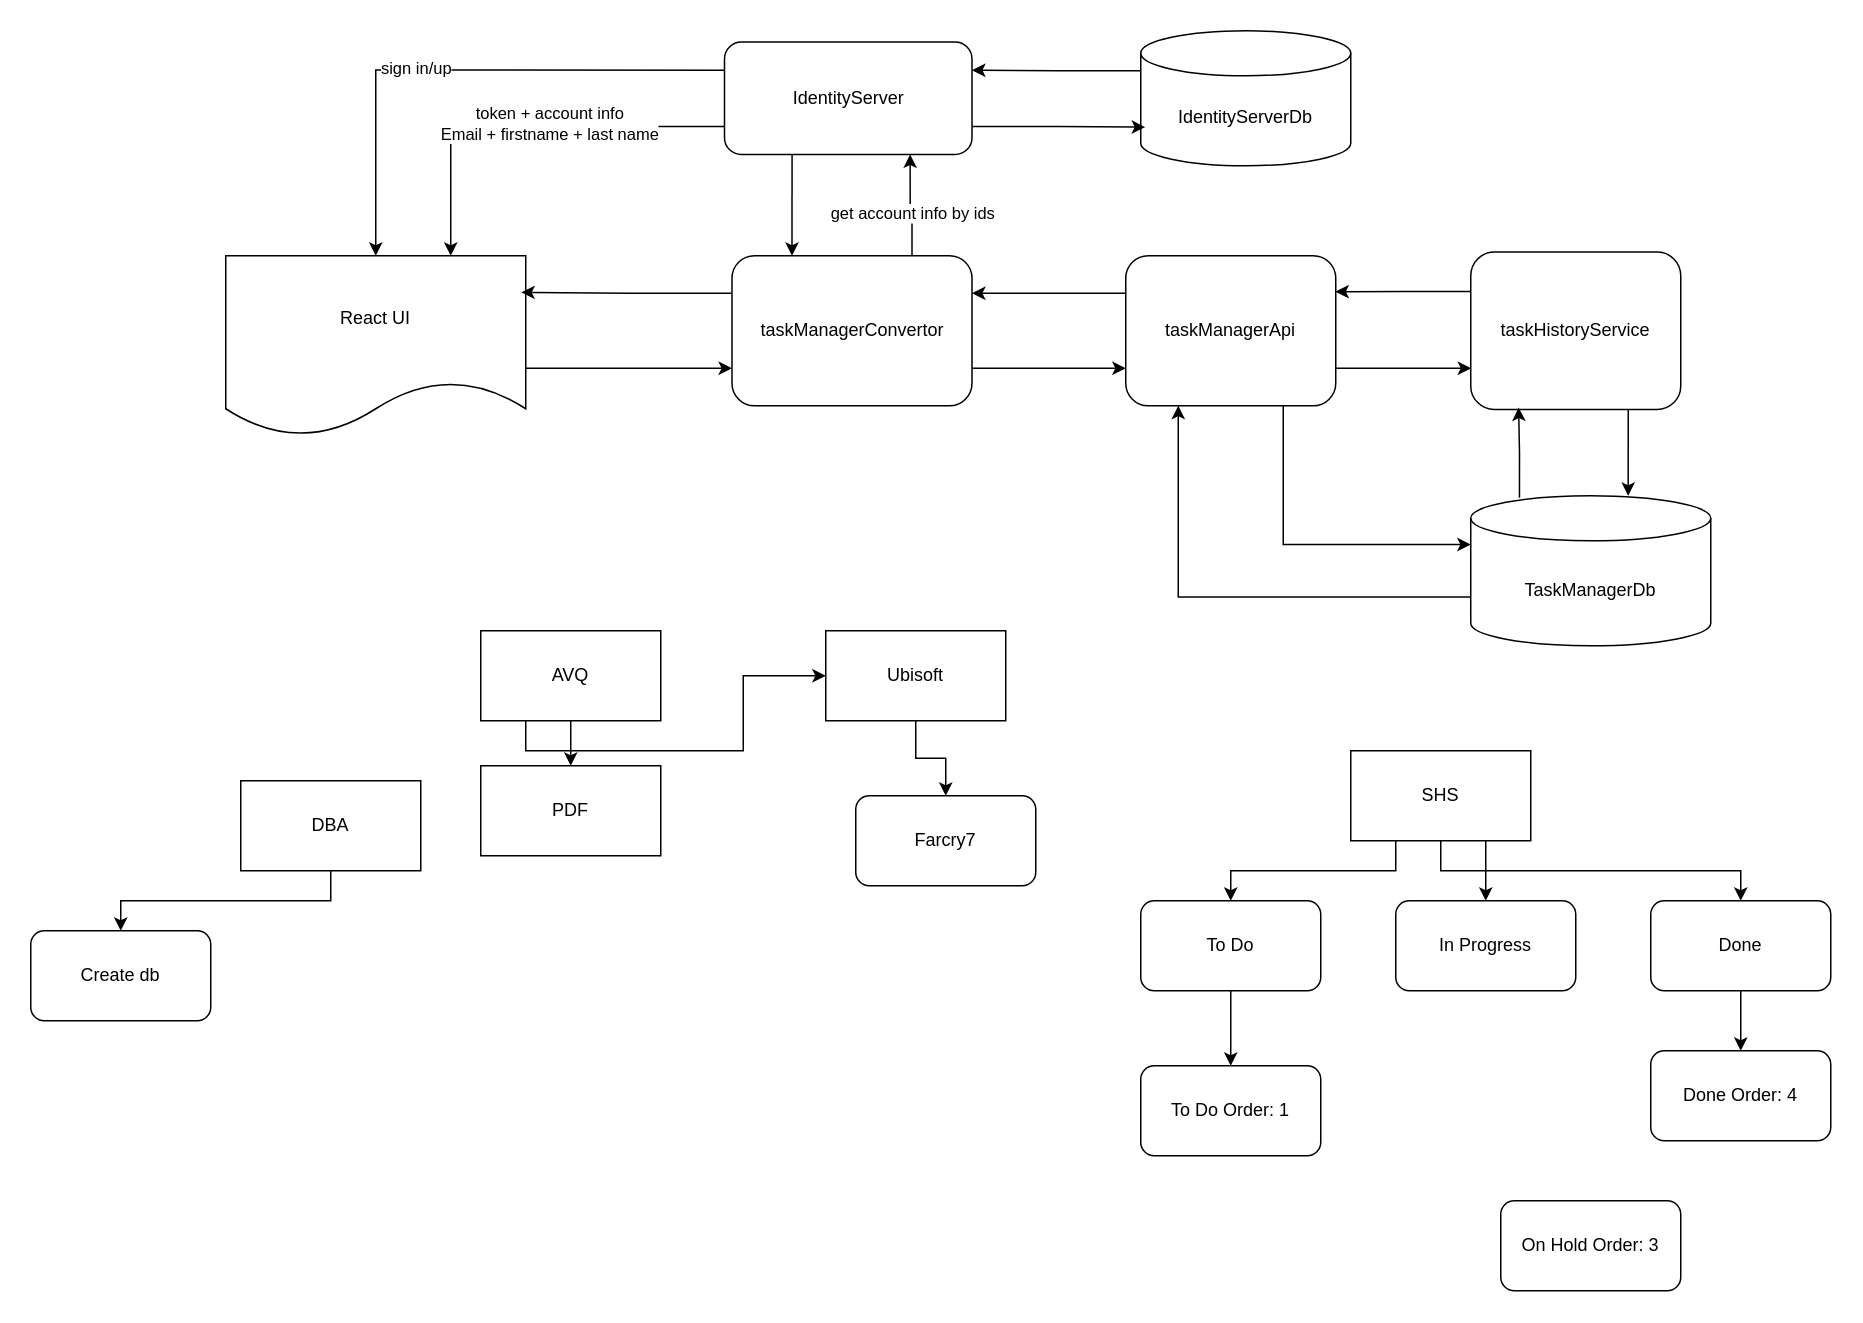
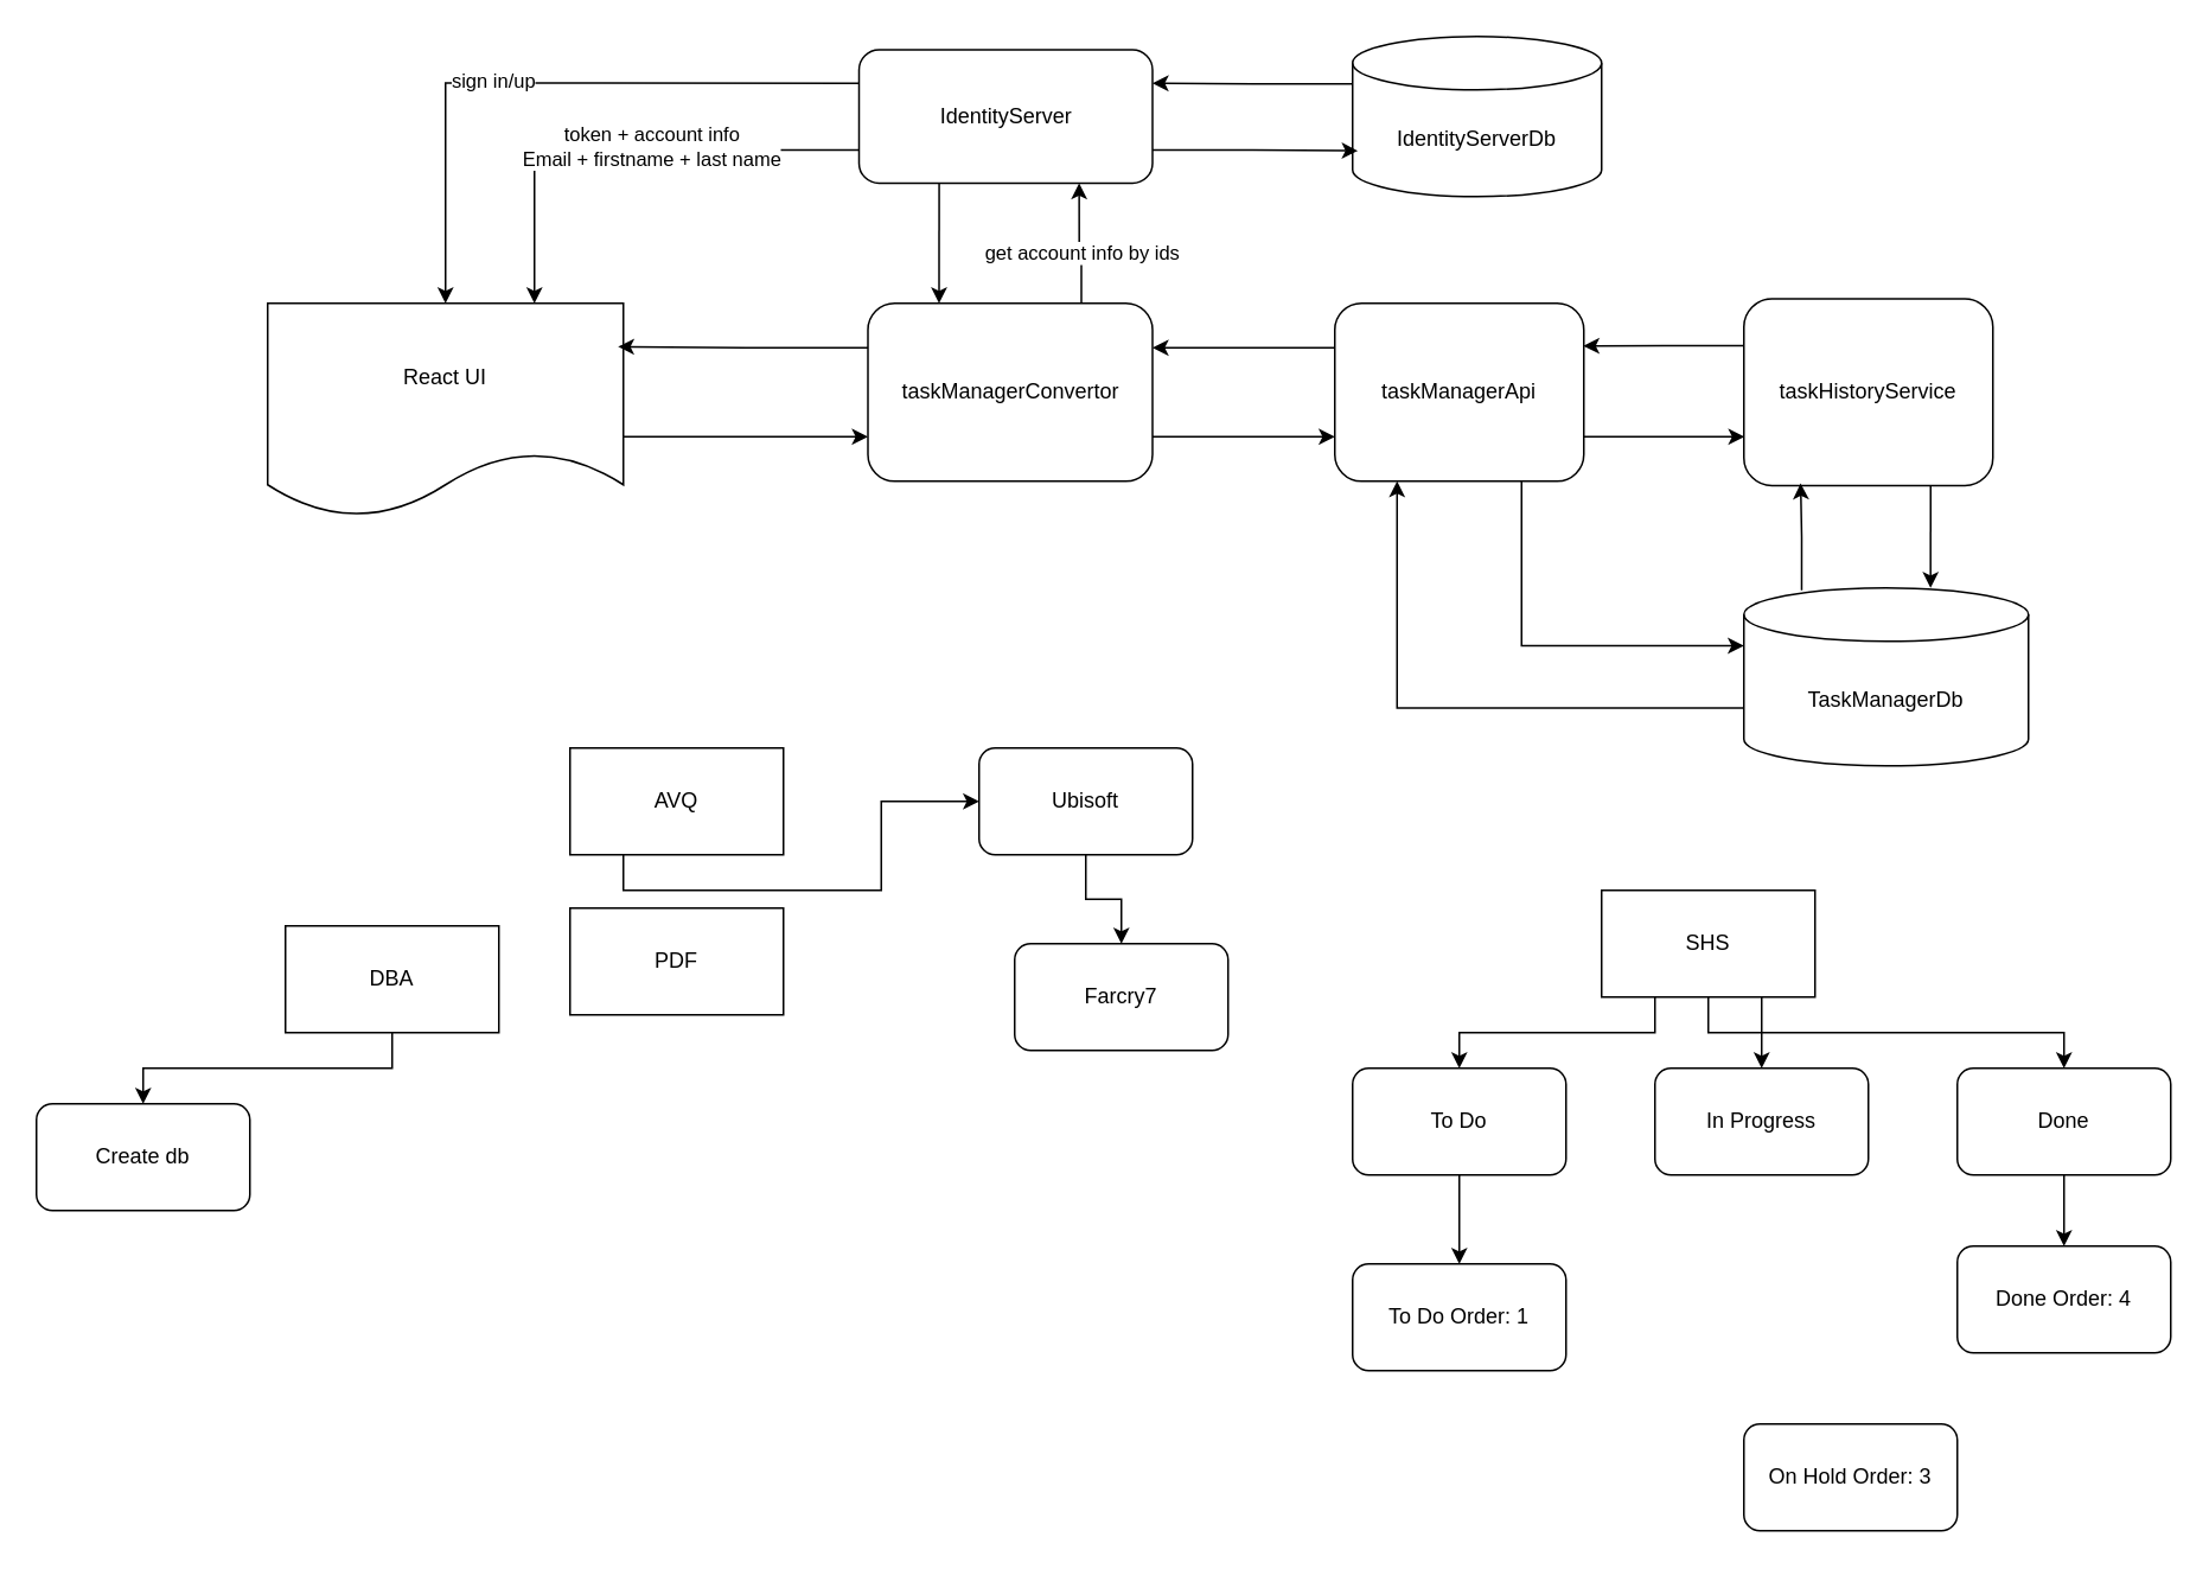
- <mxCell id="32" value="Ubisoft" style="rounded=0;whiteSpace=wrap;html=1;" vertex="1" parent="1"><mxGeometry x="550" y="420" width="120" height="60" as="geometry" /></mxCell>
+ <mxCell id="32" value="Ubisoft" style="whiteSpace=wrap;html=1;rounded=1;" vertex="1" parent="1"><mxGeometry x="550" y="420" width="120" height="60" as="geometry" /></mxCell>
- <mxCell id="28" style="edgeStyle=orthogonalEdgeStyle;rounded=0;orthogonalLoop=1;jettySize=auto;html=1;exitX=0.5;exitY=1;exitDx=0;exitDy=0;" edge="1" parent="1" source="30" target="35"><mxGeometry relative="1" as="geometry" /></mxCell>
- <mxCell id="49" value="On Hold Order: 3" style="rounded=1;whiteSpace=wrap;html=1;" vertex="1" parent="1"><mxGeometry x="1000" y="800" width="120" height="60" as="geometry" /></mxCell>
+ <mxCell id="49" value="On Hold Order: 3" style="rounded=1;whiteSpace=wrap;html=1;" vertex="1" parent="1"><mxGeometry x="980" y="800" width="120" height="60" as="geometry" /></mxCell>
